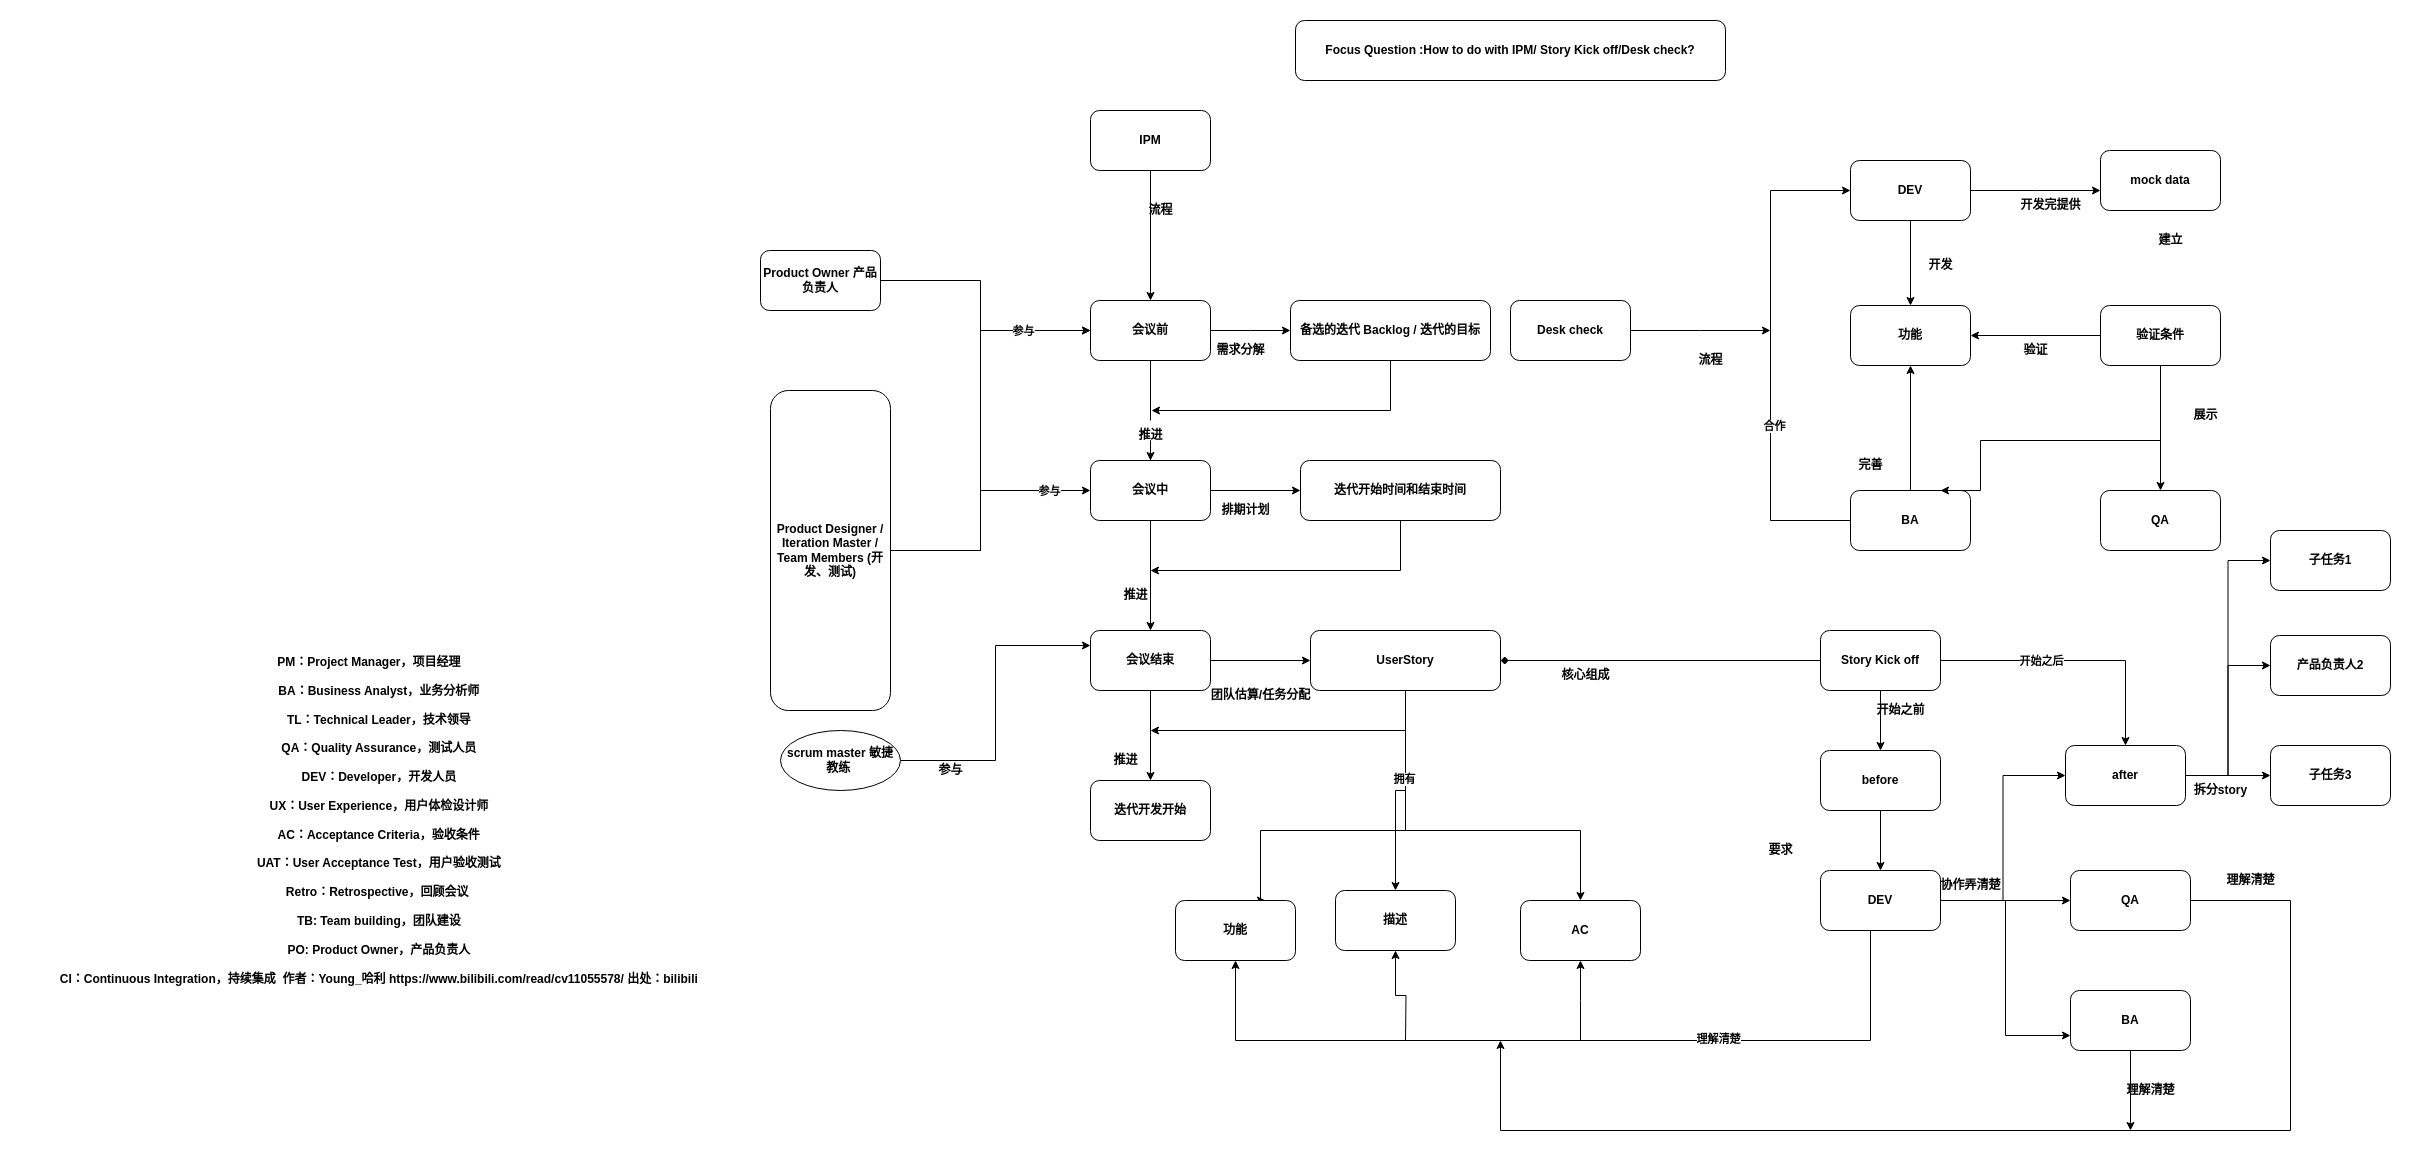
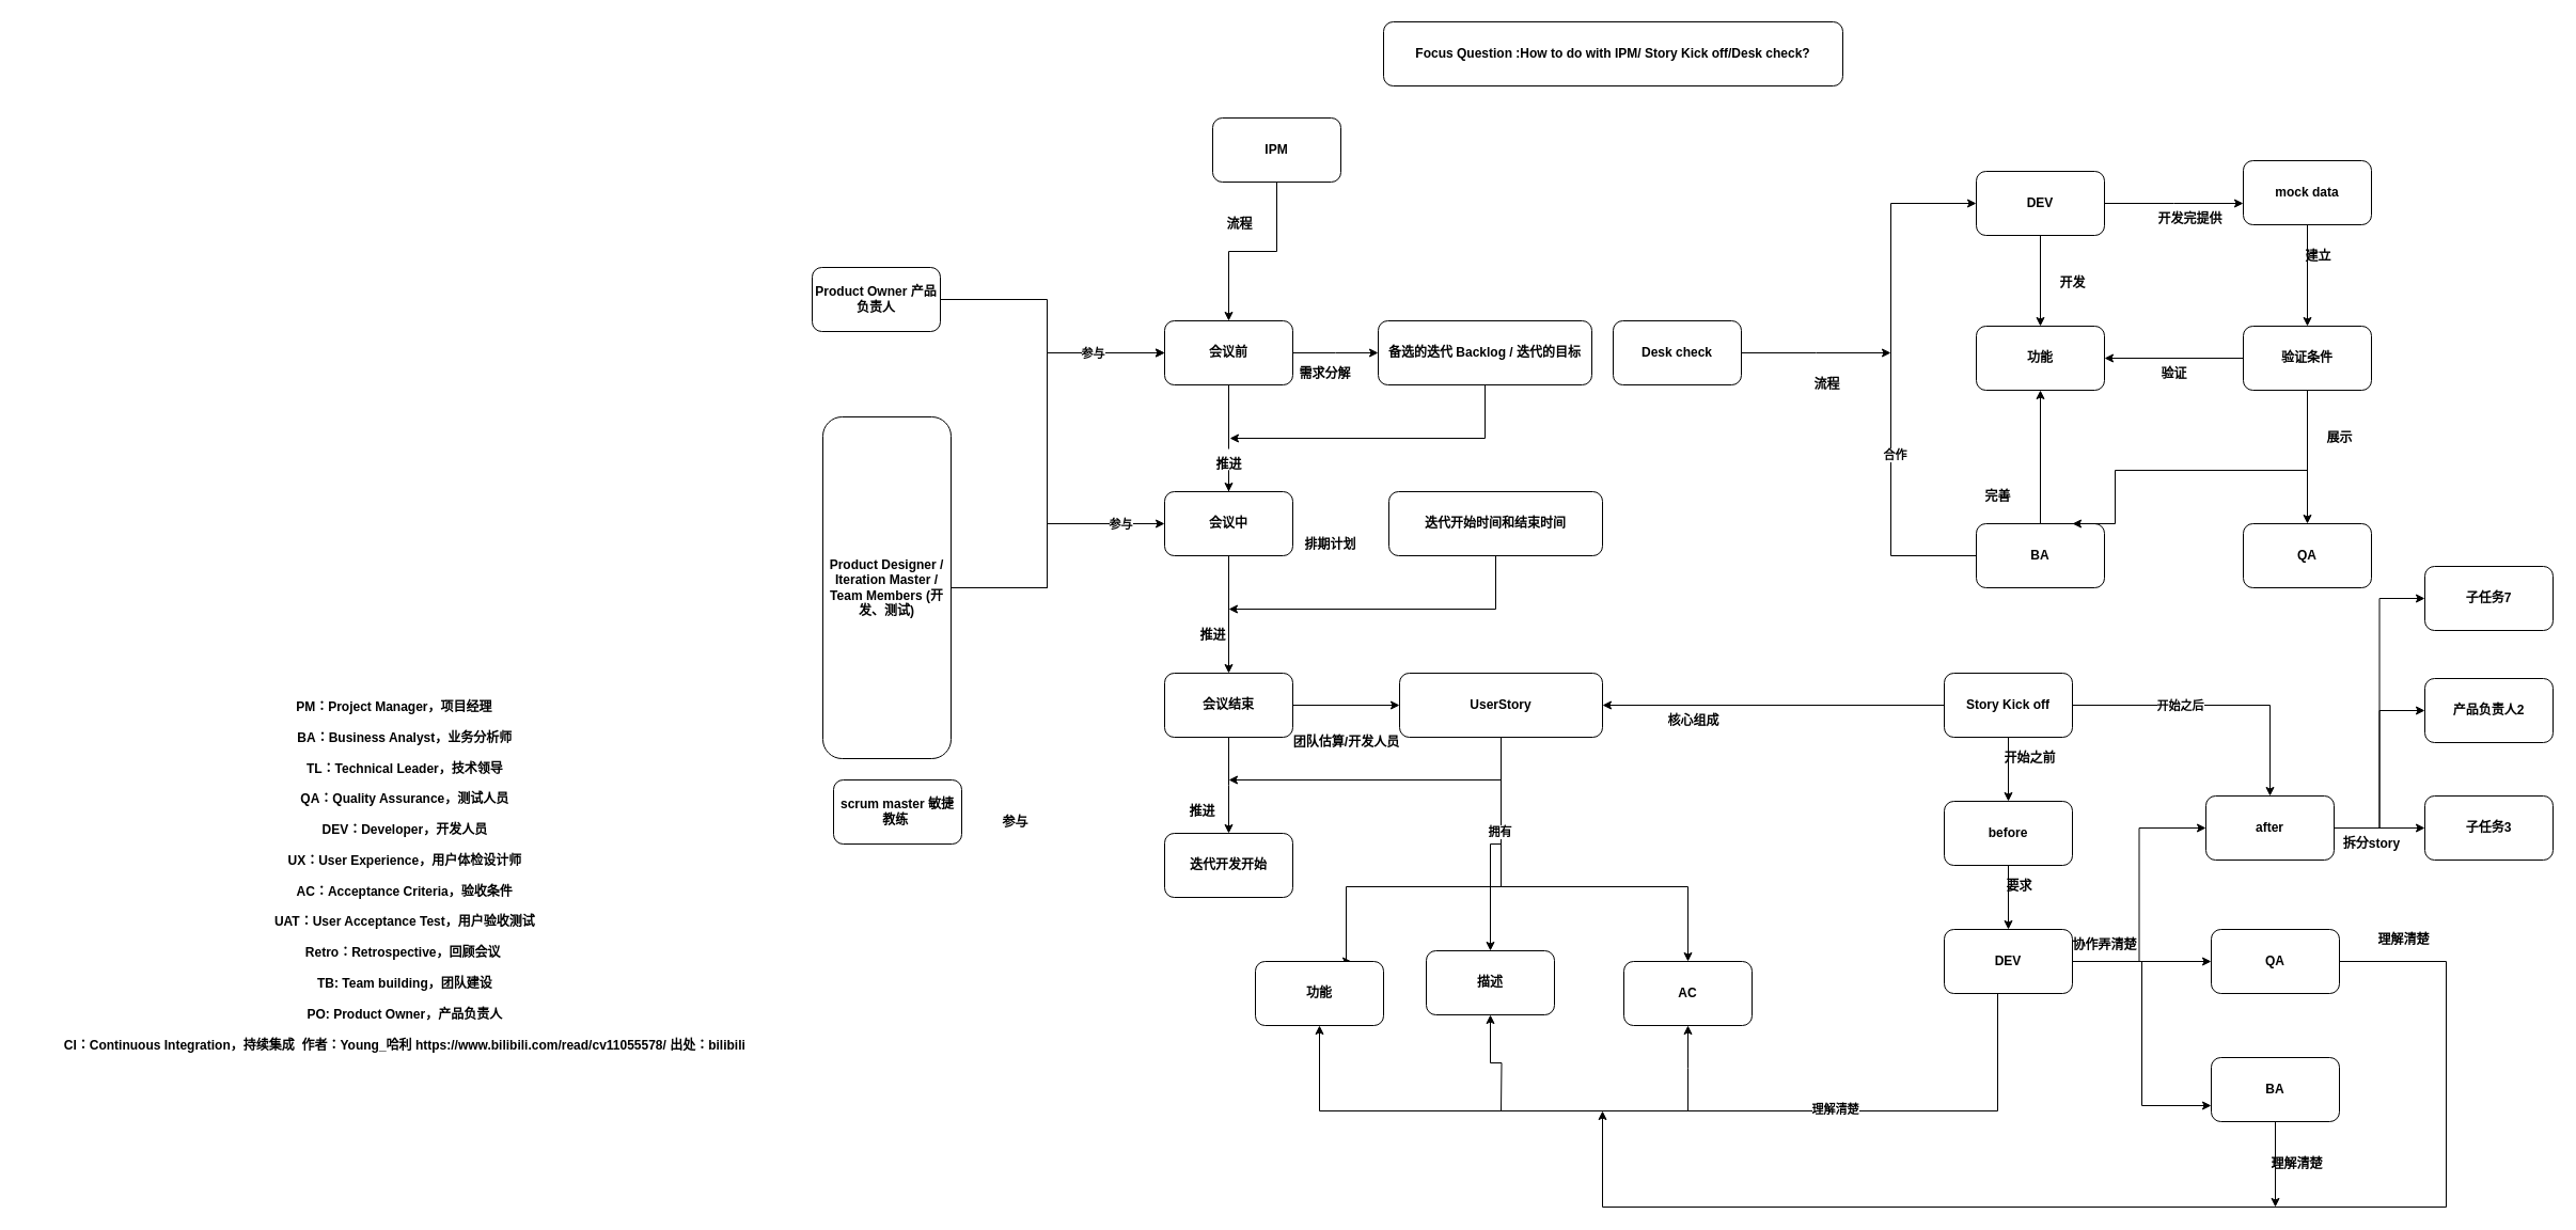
- <mxCell id="4" value="IPM" style="rounded=1;whiteSpace=wrap;html=1;fontStyle=1" vertex="1" parent="1"><mxGeometry x="1090" y="110" width="120" height="60" as="geometry" /></mxCell>
+ <mxCell id="4" value="IPM" style="rounded=1;whiteSpace=wrap;html=1;fontStyle=1" vertex="1" parent="1"><mxGeometry x="1135" y="110" width="120" height="60" as="geometry" /></mxCell>
+ <mxCell id="87" value="" style="edgeStyle=orthogonalEdgeStyle;rounded=0;orthogonalLoop=1;jettySize=auto;html=1;startArrow=none;startFill=0;endArrow=classic;endFill=1;fontStyle=1" edge="1" parent="1" source="88" target="98"><mxGeometry relative="1" as="geometry" /></mxCell>
- <mxCell id="101" value="展示" style="text;html=1;align=center;verticalAlign=middle;resizable=0;points=[];autosize=1;strokeColor=none;fillColor=none;fontStyle=1" vertex="1" parent="1"><mxGeometry x="2180" y="400" width="50" height="30" as="geometry" /></mxCell>
+ <mxCell id="101" value="展示" style="text;html=1;align=center;verticalAlign=middle;resizable=0;points=[];autosize=1;strokeColor=none;fillColor=none;fontStyle=1" vertex="1" parent="1"><mxGeometry x="2165" y="395" width="50" height="30" as="geometry" /></mxCell>
- <mxCell id="22" style="edgeStyle=orthogonalEdgeStyle;rounded=0;orthogonalLoop=1;jettySize=auto;html=1;fontStyle=1" edge="1" parent="1" source="24" target="26"><mxGeometry relative="1" as="geometry" /></mxCell>
- <mxCell id="80" value="子任务1" style="rounded=1;whiteSpace=wrap;html=1;fontStyle=1" vertex="1" parent="1"><mxGeometry x="2270" y="530" width="120" height="60" as="geometry" /></mxCell>
+ <mxCell id="80" value="子任务7" style="rounded=1;whiteSpace=wrap;html=1;fontStyle=1" vertex="1" parent="1"><mxGeometry x="2270" y="530" width="120" height="60" as="geometry" /></mxCell>
- <mxCell id="5" style="edgeStyle=orthogonalEdgeStyle;rounded=0;orthogonalLoop=1;jettySize=auto;html=1;entryX=1;entryY=0.5;entryDx=0;entryDy=0;fontStyle=1;endArrow=diamond;" edge="1" parent="1" source="9" target="44"><mxGeometry relative="1" as="geometry" /></mxCell>
+ <mxCell id="5" style="edgeStyle=orthogonalEdgeStyle;rounded=0;orthogonalLoop=1;jettySize=auto;html=1;entryX=1;entryY=0.5;entryDx=0;entryDy=0;fontStyle=1" edge="1" parent="1" source="9" target="44"><mxGeometry relative="1" as="geometry" /></mxCell>
- <mxCell id="47" value="团队估算/任务分配" style="text;html=1;align=center;verticalAlign=middle;resizable=0;points=[];autosize=1;strokeColor=none;fillColor=none;fontStyle=1" vertex="1" parent="1"><mxGeometry x="1200" y="680" width="120" height="30" as="geometry" /></mxCell>
+ <mxCell id="47" value="团队估算/开发人员" style="text;html=1;align=center;verticalAlign=middle;resizable=0;points=[];autosize=1;strokeColor=none;fillColor=none;fontStyle=1" vertex="1" parent="1"><mxGeometry x="1200" y="680" width="120" height="30" as="geometry" /></mxCell>
- <mxCell id="14" style="edgeStyle=orthogonalEdgeStyle;rounded=0;orthogonalLoop=1;jettySize=auto;html=1;entryX=0;entryY=0.25;entryDx=0;entryDy=0;fontStyle=1" edge="1" parent="1" source="15" target="37"><mxGeometry relative="1" as="geometry" /></mxCell>
- <mxCell id="15" value="scrum master 敏捷教练&amp;nbsp;" style="ellipse;whiteSpace=wrap;html=1;fontStyle=1;" vertex="1" parent="1"><mxGeometry x="780" y="730" width="120" height="60" as="geometry" /></mxCell>
+ <mxCell id="15" value="scrum master 敏捷教练&amp;nbsp;" style="rounded=1;whiteSpace=wrap;html=1;fontStyle=1" vertex="1" parent="1"><mxGeometry x="780" y="730" width="120" height="60" as="geometry" /></mxCell>
- <mxCell id="72" value="要求" style="text;html=1;align=center;verticalAlign=middle;resizable=0;points=[];autosize=1;strokeColor=none;fillColor=none;fontStyle=1" vertex="1" parent="1"><mxGeometry x="1755" y="835" width="50" height="30" as="geometry" /></mxCell>
+ <mxCell id="72" value="要求" style="text;html=1;align=center;verticalAlign=middle;resizable=0;points=[];autosize=1;strokeColor=none;fillColor=none;fontStyle=1" vertex="1" parent="1"><mxGeometry x="1865" y="815" width="50" height="30" as="geometry" /></mxCell>
